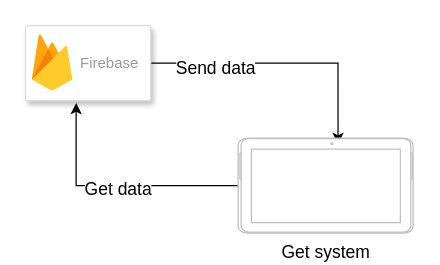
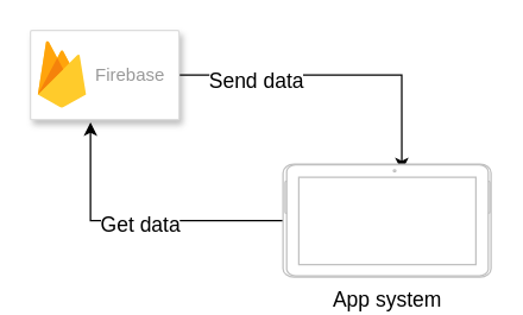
- <mxCell id="8" value="&lt;font style=&quot;font-size: 14px;&quot;&gt;Get system&lt;/font&gt;" style="verticalLabelPosition=bottom;verticalAlign=top;html=1;shadow=0;dashed=0;strokeWidth=1;shape=mxgraph.android.tab2;strokeColor=#c0c0c0;direction=north;" vertex="1" parent="1"><mxGeometry x="190" y="110" width="140" height="76" as="geometry" /></mxCell>
+ <mxCell id="8" value="&lt;font style=&quot;font-size: 14px;&quot;&gt;App system&lt;/font&gt;" style="verticalLabelPosition=bottom;verticalAlign=top;html=1;shadow=0;dashed=0;strokeWidth=1;shape=mxgraph.android.tab2;strokeColor=#c0c0c0;direction=north;" vertex="1" parent="1"><mxGeometry x="190" y="110" width="140" height="76" as="geometry" /></mxCell>
